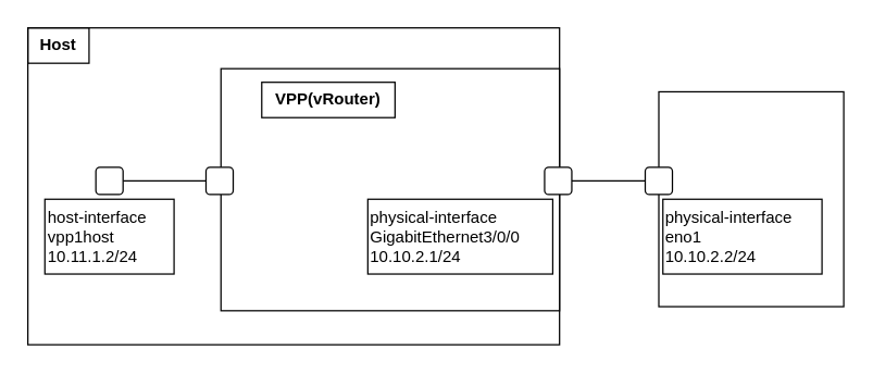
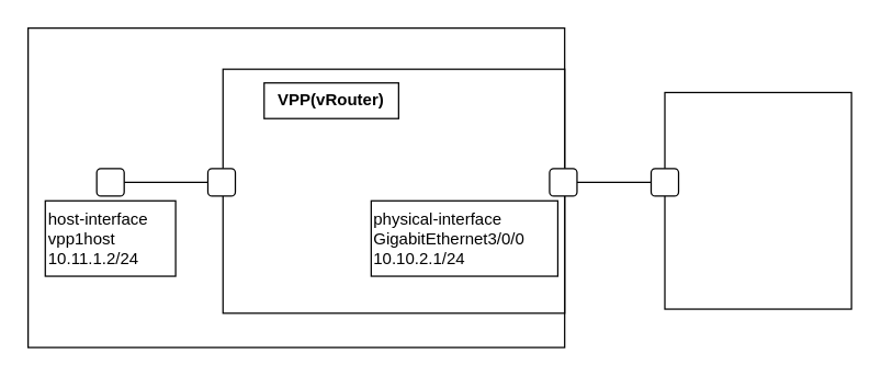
- <mxCell id="10" value="&lt;b&gt;Host&lt;/b&gt;" style="text;html=1;strokeColor=default;fillColor=none;align=center;verticalAlign=middle;whiteSpace=wrap;rounded=0;" vertex="1" parent="1"><mxGeometry x="20" y="20" width="45" height="26" as="geometry" /></mxCell>
- <mxCell id="16" value="&lt;div align=&quot;left&quot;&gt;physical-interface&lt;/div&gt;&lt;div align=&quot;left&quot;&gt;eno1&lt;br&gt;&lt;/div&gt;&lt;div align=&quot;left&quot;&gt;10.10.2.2/24&lt;br&gt;&lt;/div&gt;" style="text;html=1;strokeColor=default;fillColor=none;align=left;verticalAlign=middle;whiteSpace=wrap;rounded=0;" vertex="1" parent="13"><mxGeometry x="13" y="79" width="117" height="55" as="geometry" /></mxCell>
